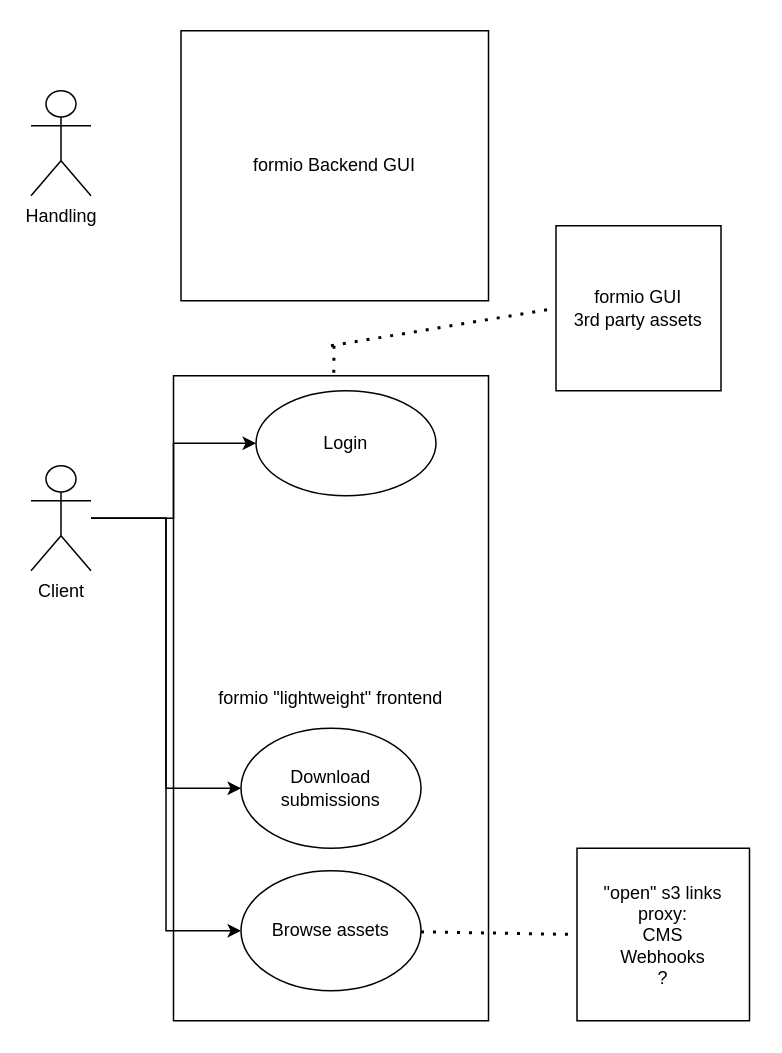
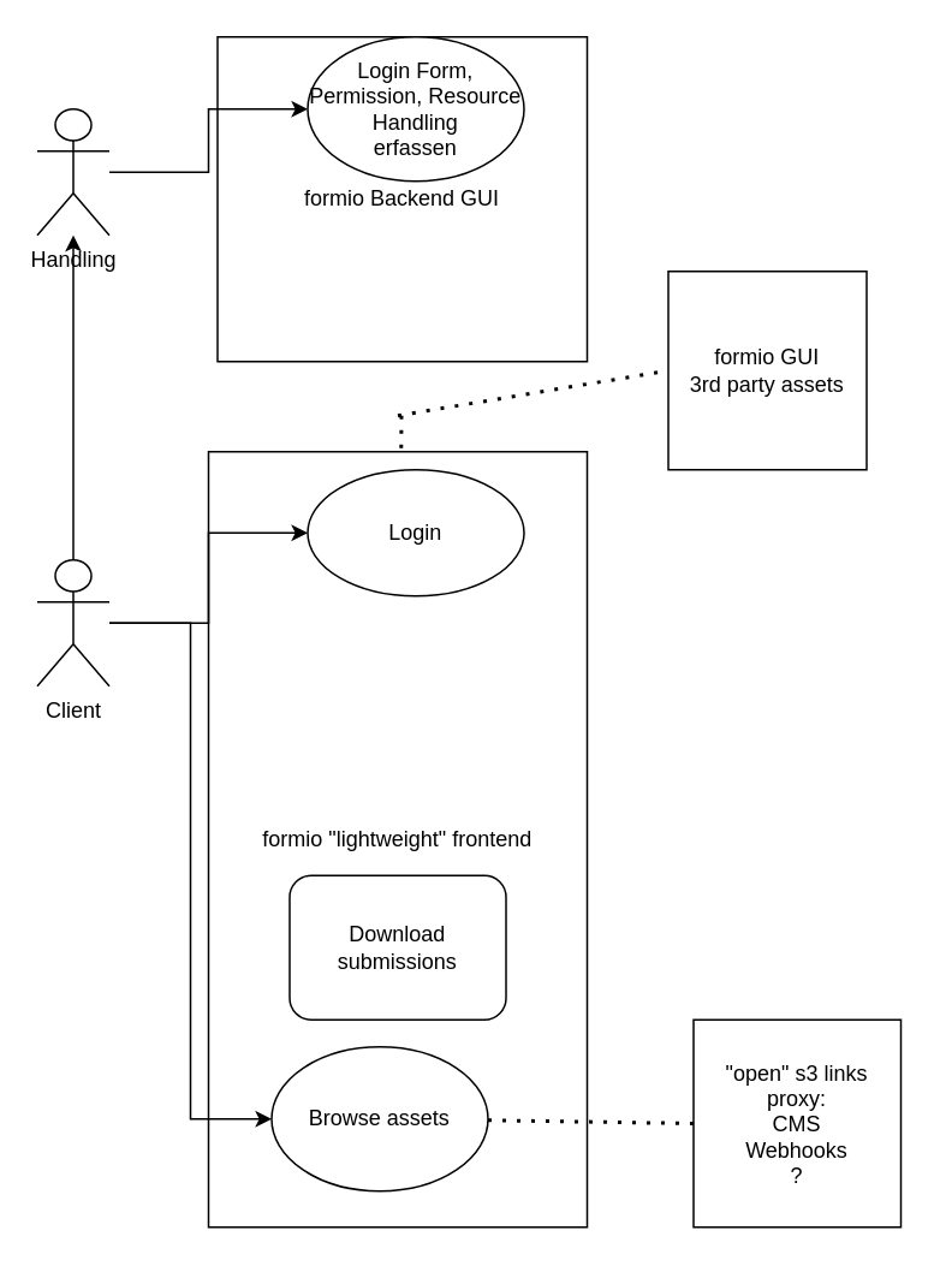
+ <mxCell id="6" value="Login Form, Permission, Resource Handling&lt;br&gt;erfassen" style="ellipse;whiteSpace=wrap;html=1;" vertex="1" parent="1"><mxGeometry x="170" y="20" width="120" height="80" as="geometry" /></mxCell>
+ <mxCell id="4" style="edgeStyle=orthogonalEdgeStyle;rounded=0;orthogonalLoop=1;jettySize=auto;html=1;" edge="1" parent="1" source="5" target="6"><mxGeometry relative="1" as="geometry" /></mxCell>
- <mxCell id="8" style="edgeStyle=orthogonalEdgeStyle;rounded=0;orthogonalLoop=1;jettySize=auto;html=1;entryX=0;entryY=0.5;entryDx=0;entryDy=0;" edge="1" parent="1" source="10" target="12"><mxGeometry relative="1" as="geometry" /></mxCell>
+ <mxCell id="8" style="edgeStyle=orthogonalEdgeStyle;rounded=0;orthogonalLoop=1;jettySize=auto;html=1;" edge="1" parent="1" source="10" target="5"><mxGeometry relative="1" as="geometry" /></mxCell>
- <mxCell id="12" value="Download submissions" style="ellipse;whiteSpace=wrap;html=1;" vertex="1" parent="1"><mxGeometry x="160" y="485" width="120" height="80" as="geometry" /></mxCell>
+ <mxCell id="12" value="Download submissions" style="whiteSpace=wrap;html=1;rounded=1;" vertex="1" parent="1"><mxGeometry x="160" y="485" width="120" height="80" as="geometry" /></mxCell>
- <mxCell id="13" value="Browse assets" style="ellipse;whiteSpace=wrap;html=1;" vertex="1" parent="1"><mxGeometry x="160" y="580" width="120" height="80" as="geometry" /></mxCell>
+ <mxCell id="13" value="Browse assets" style="ellipse;whiteSpace=wrap;html=1;" vertex="1" parent="1"><mxGeometry x="150" y="580" width="120" height="80" as="geometry" /></mxCell>
